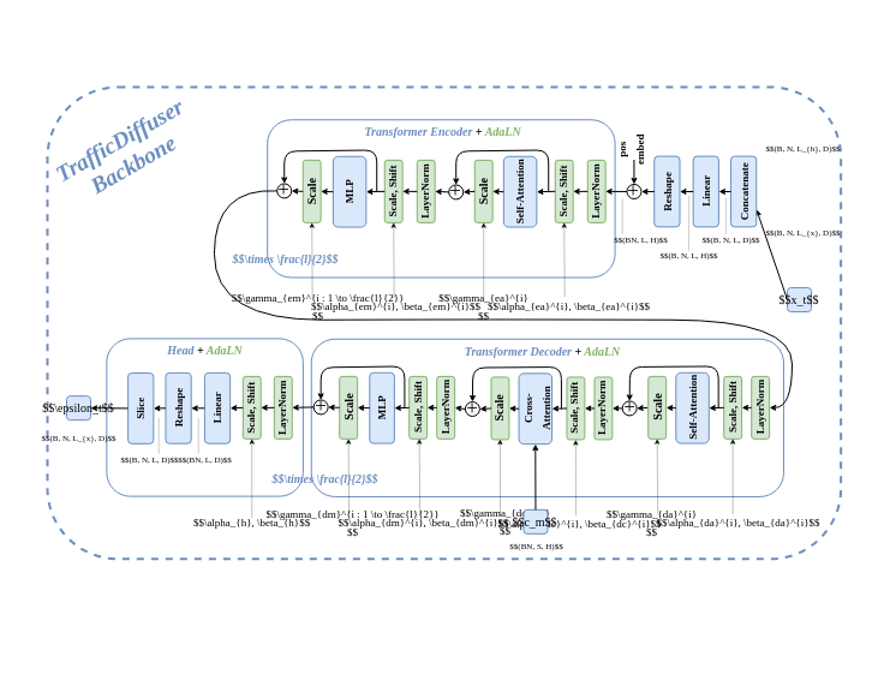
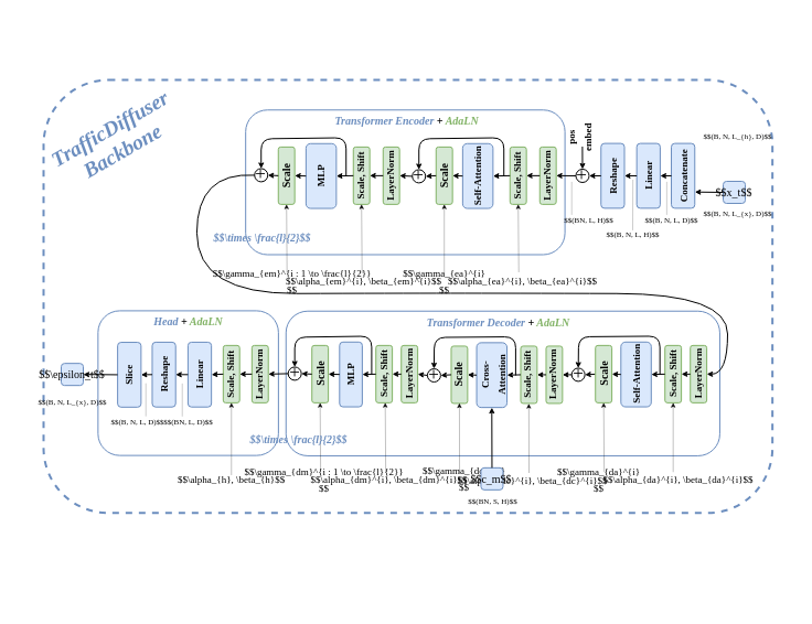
- <mxCell id="39" value="&lt;font style=&quot;font-size: 10px;&quot;&gt;$$x_t$$&lt;/font&gt;" style="rounded=1;whiteSpace=wrap;html=1;fillColor=#dae8fc;strokeColor=#6c8ebf;aspect=fixed;fontFamily=Times New Roman;" parent="1" vertex="1"><mxGeometry x="655.04" y="238.99" width="20" height="20" as="geometry" /></mxCell>
+ <mxCell id="39" value="&lt;font style=&quot;font-size: 10px;&quot;&gt;$$x_t$$&lt;/font&gt;" style="rounded=1;whiteSpace=wrap;html=1;fillColor=#dae8fc;strokeColor=#6c8ebf;aspect=fixed;fontFamily=Times New Roman;" parent="1" vertex="1"><mxGeometry x="655.04" y="163.99" width="20" height="20" as="geometry" /></mxCell>
